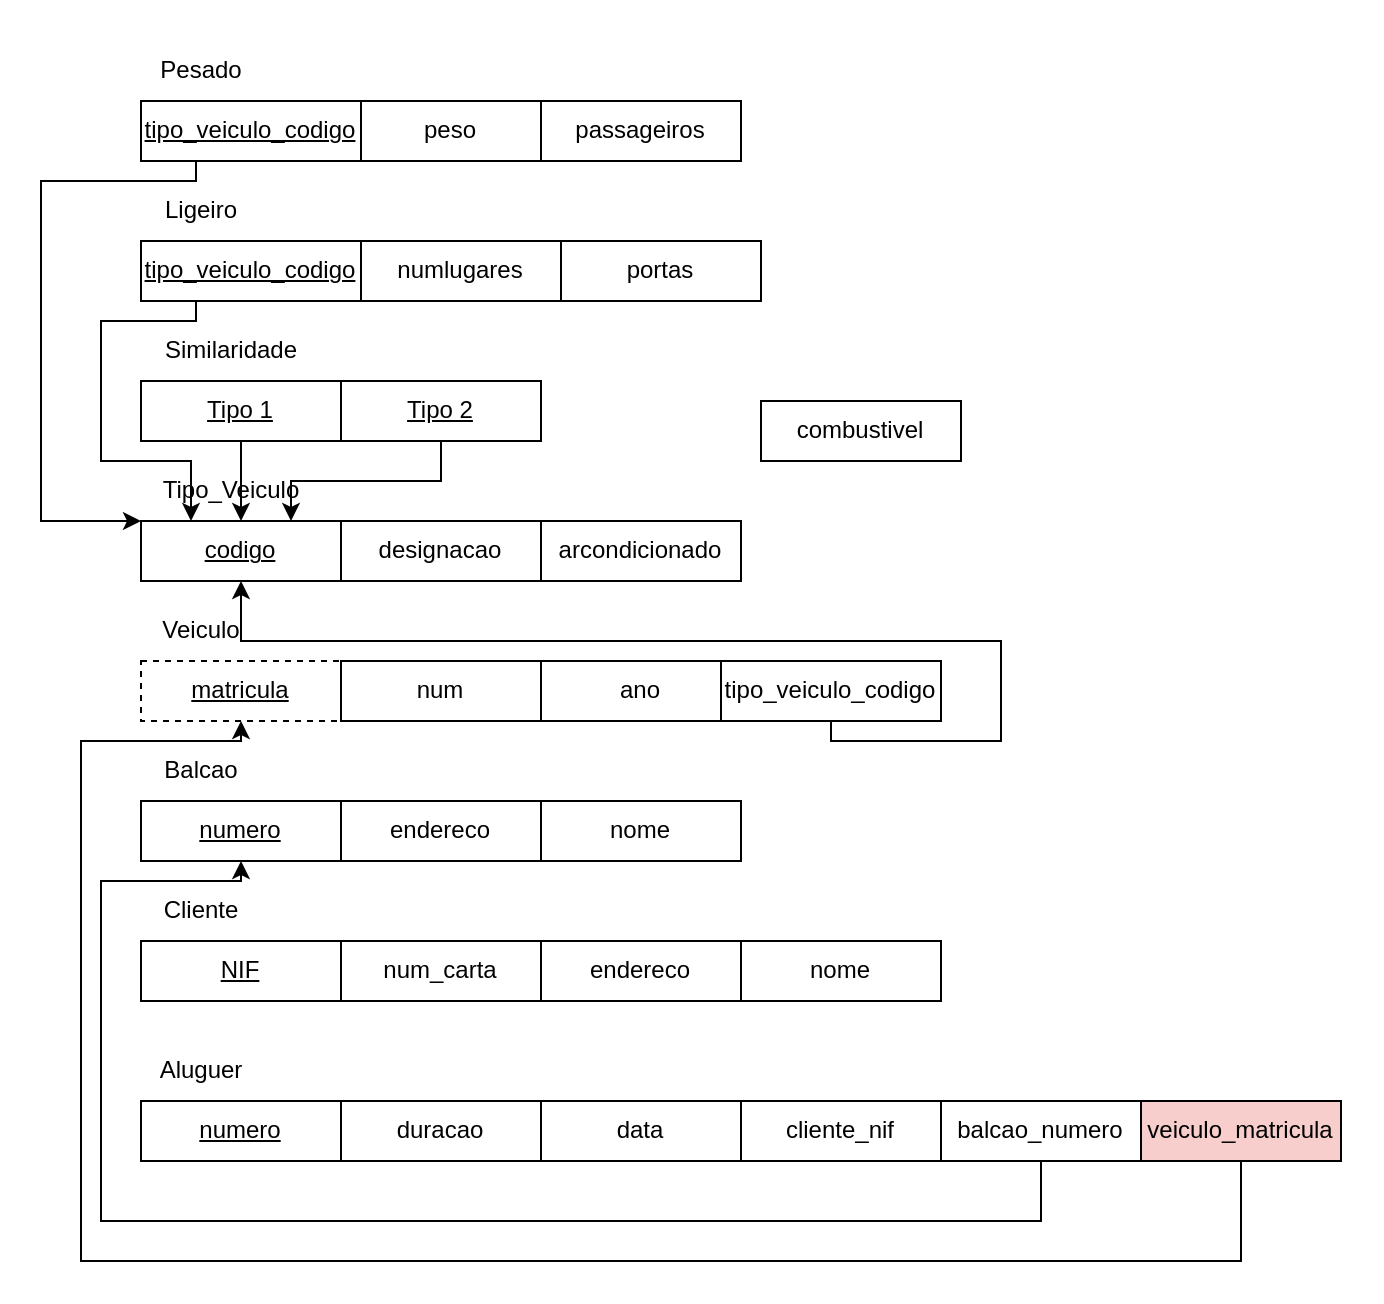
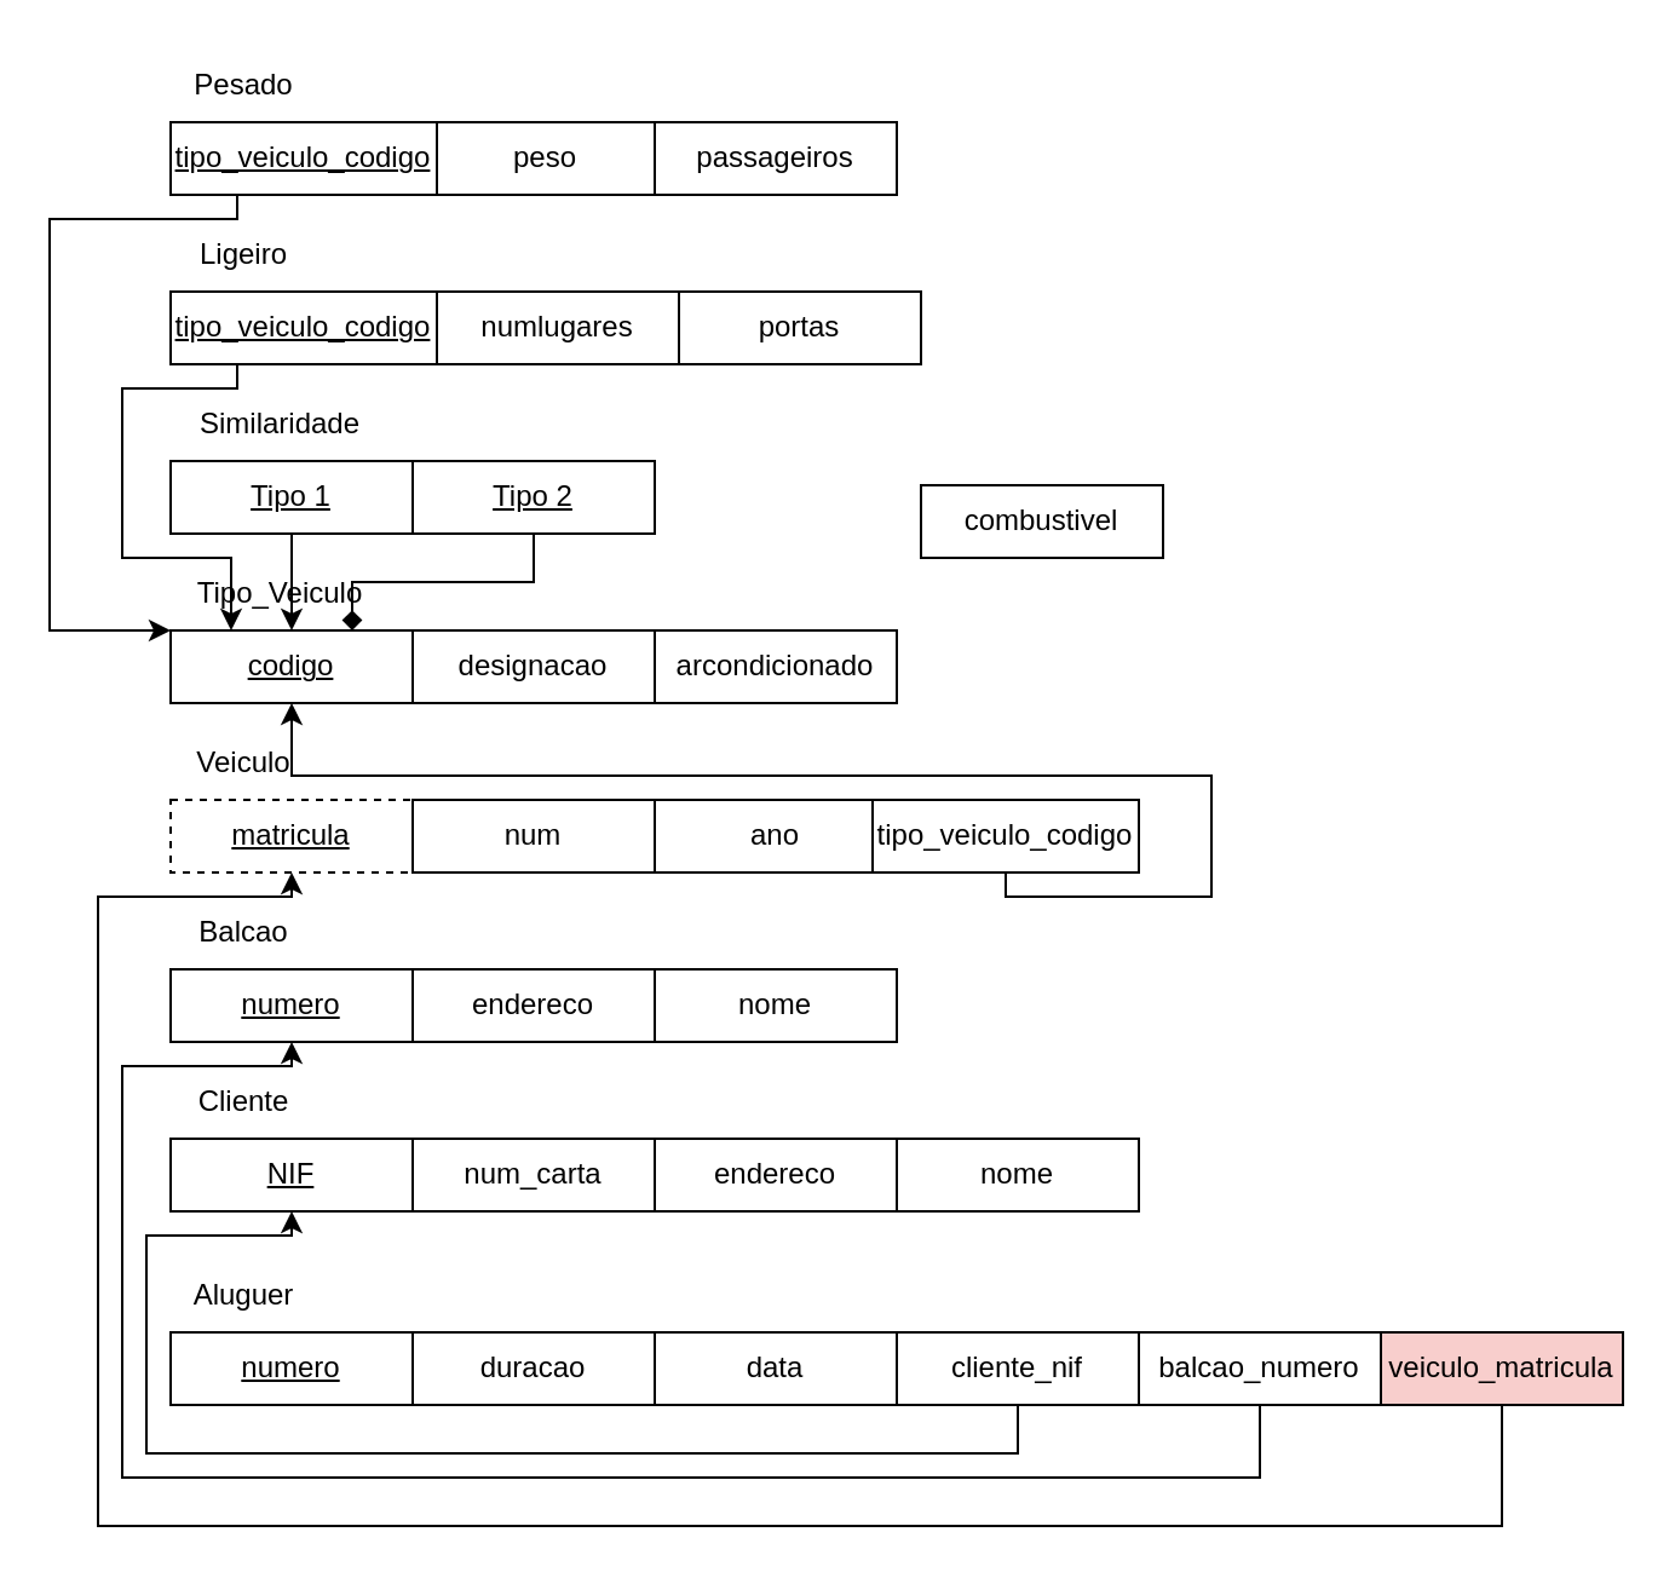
- <mxCell id="44" style="edgeStyle=orthogonalEdgeStyle;rounded=0;orthogonalLoop=1;jettySize=auto;html=1;exitX=0.5;exitY=1;exitDx=0;exitDy=0;entryX=0.75;entryY=0;entryDx=0;entryDy=0;" edge="1" parent="1" source="45" target="27"><mxGeometry relative="1" as="geometry"><mxPoint x="210" y="230" as="targetPoint" /></mxGeometry></mxCell>
+ <mxCell id="44" style="edgeStyle=orthogonalEdgeStyle;rounded=0;orthogonalLoop=1;jettySize=auto;html=1;exitX=0.5;exitY=1;exitDx=0;exitDy=0;entryX=0.75;entryY=0;entryDx=0;entryDy=0;endArrow=diamond;" edge="1" parent="1" source="45" target="27"><mxGeometry relative="1" as="geometry"><mxPoint x="210" y="230" as="targetPoint" /></mxGeometry></mxCell>
+ <mxCell id="6" style="edgeStyle=orthogonalEdgeStyle;rounded=0;orthogonalLoop=1;jettySize=auto;html=1;exitX=0.5;exitY=1;exitDx=0;exitDy=0;entryX=0.5;entryY=1;entryDx=0;entryDy=0;" edge="1" parent="1" source="7" target="12"><mxGeometry relative="1" as="geometry"><Array as="points"><mxPoint x="420" y="600" /><mxPoint x="60" y="600" /><mxPoint x="60" y="510" /><mxPoint x="120" y="510" /></Array></mxGeometry></mxCell>
